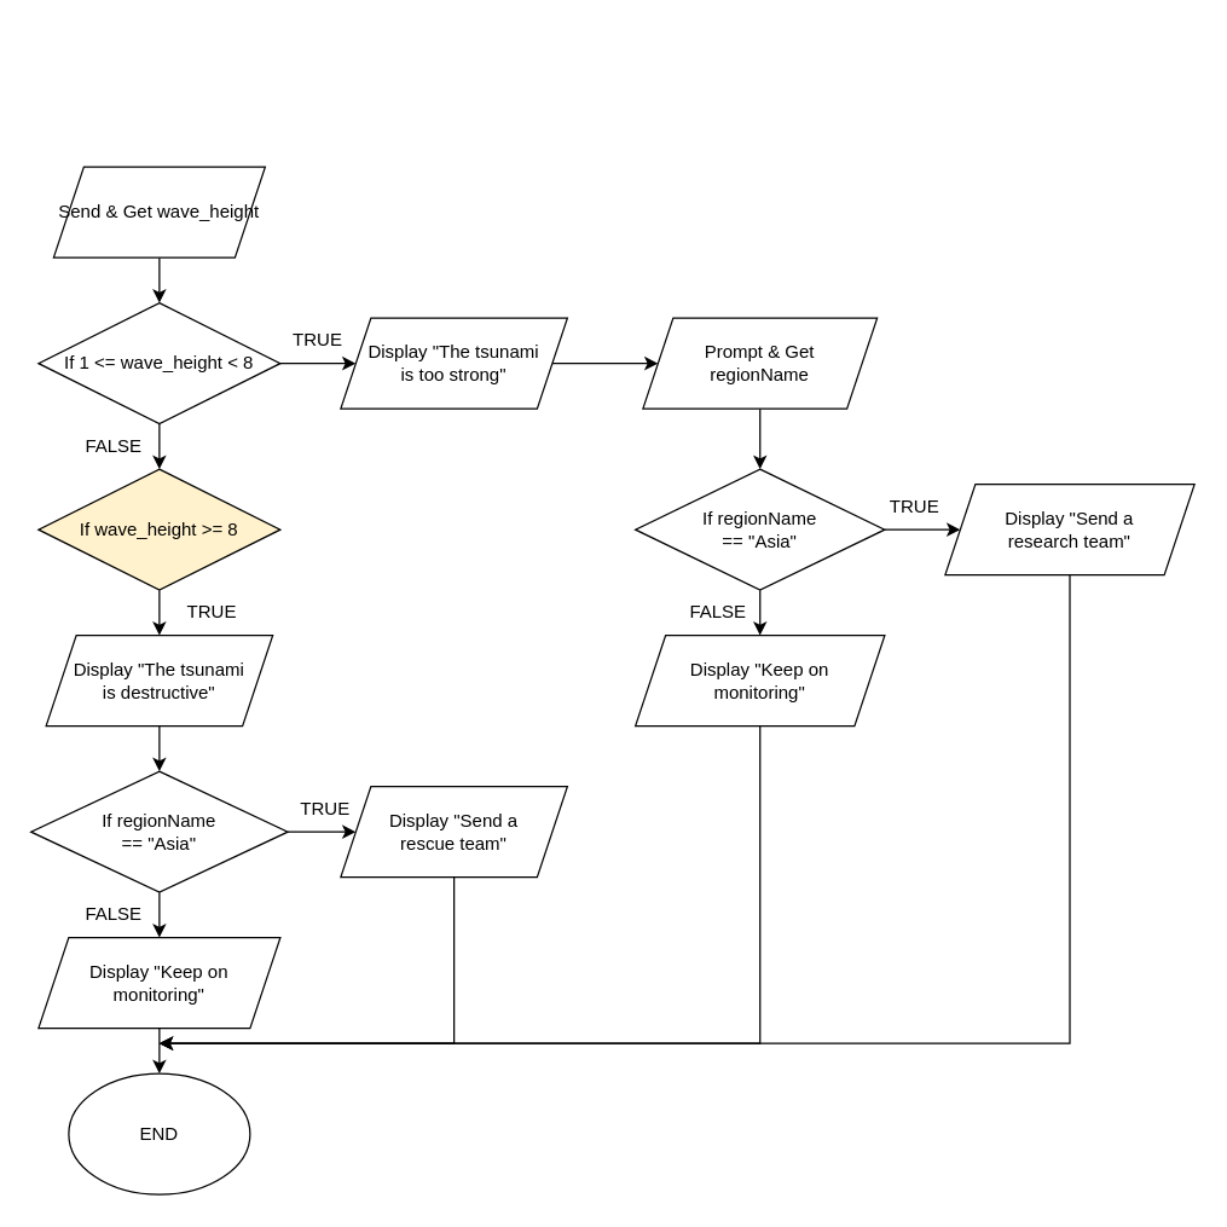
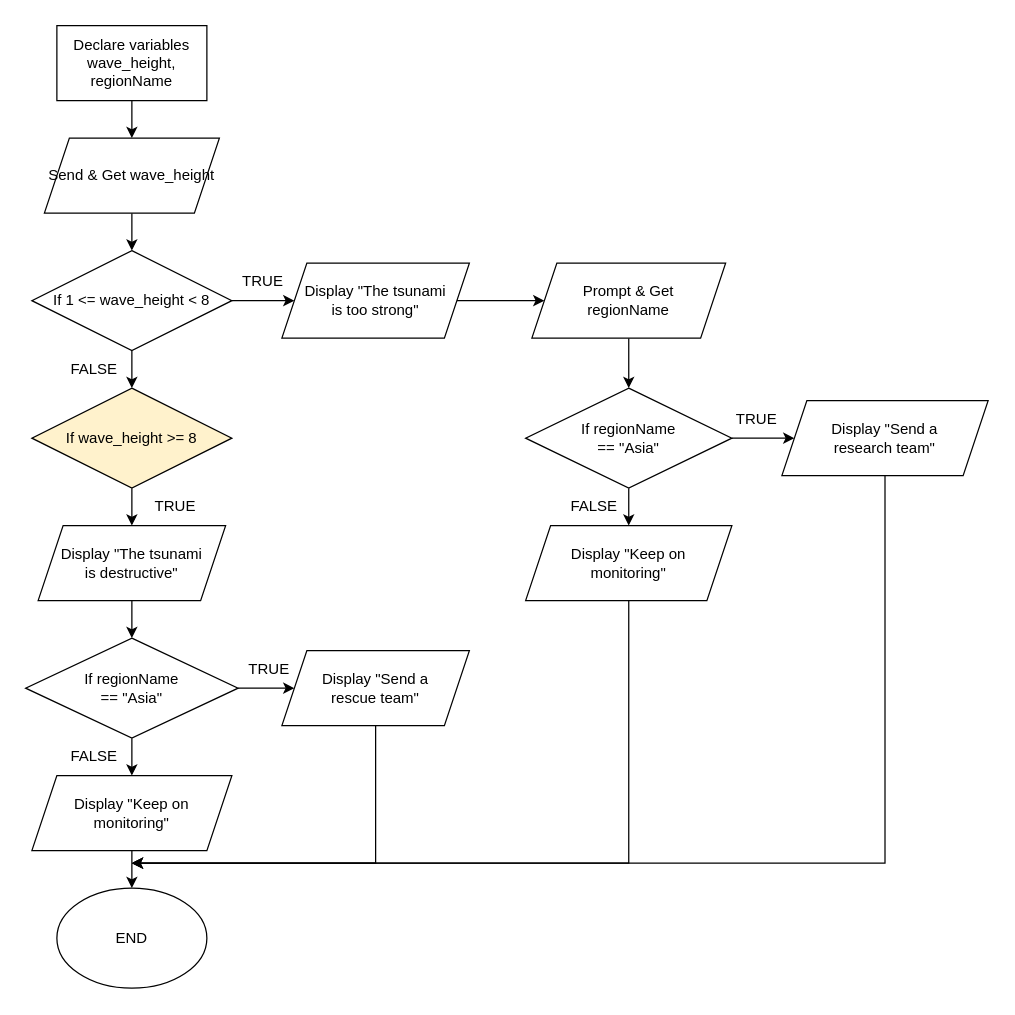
+ <mxCell id="3" value="Declare variables wave_height, regionName" style="whiteSpace=wrap;html=1;" vertex="1" parent="1"><mxGeometry x="45" y="20" width="120" height="60" as="geometry" /></mxCell>
+ <mxCell id="2" value="" style="edgeStyle=orthogonalEdgeStyle;rounded=0;orthogonalLoop=1;jettySize=auto;html=1;" edge="1" parent="1" source="3" target="5"><mxGeometry relative="1" as="geometry" /></mxCell>
